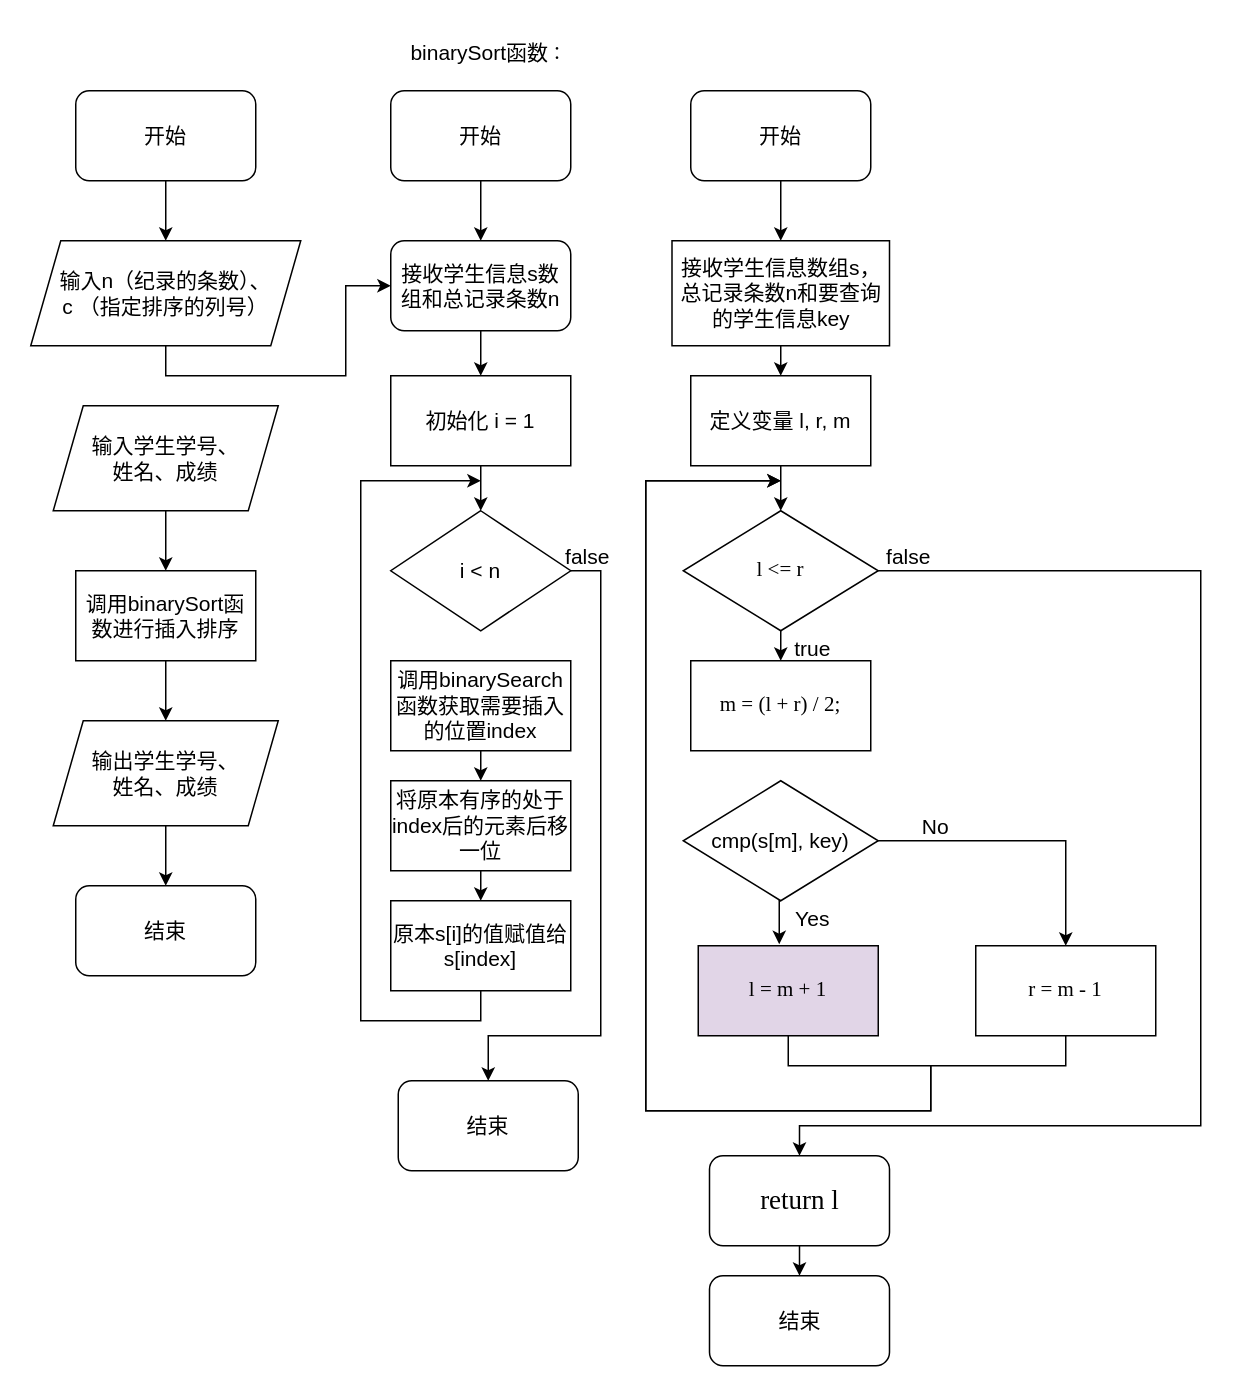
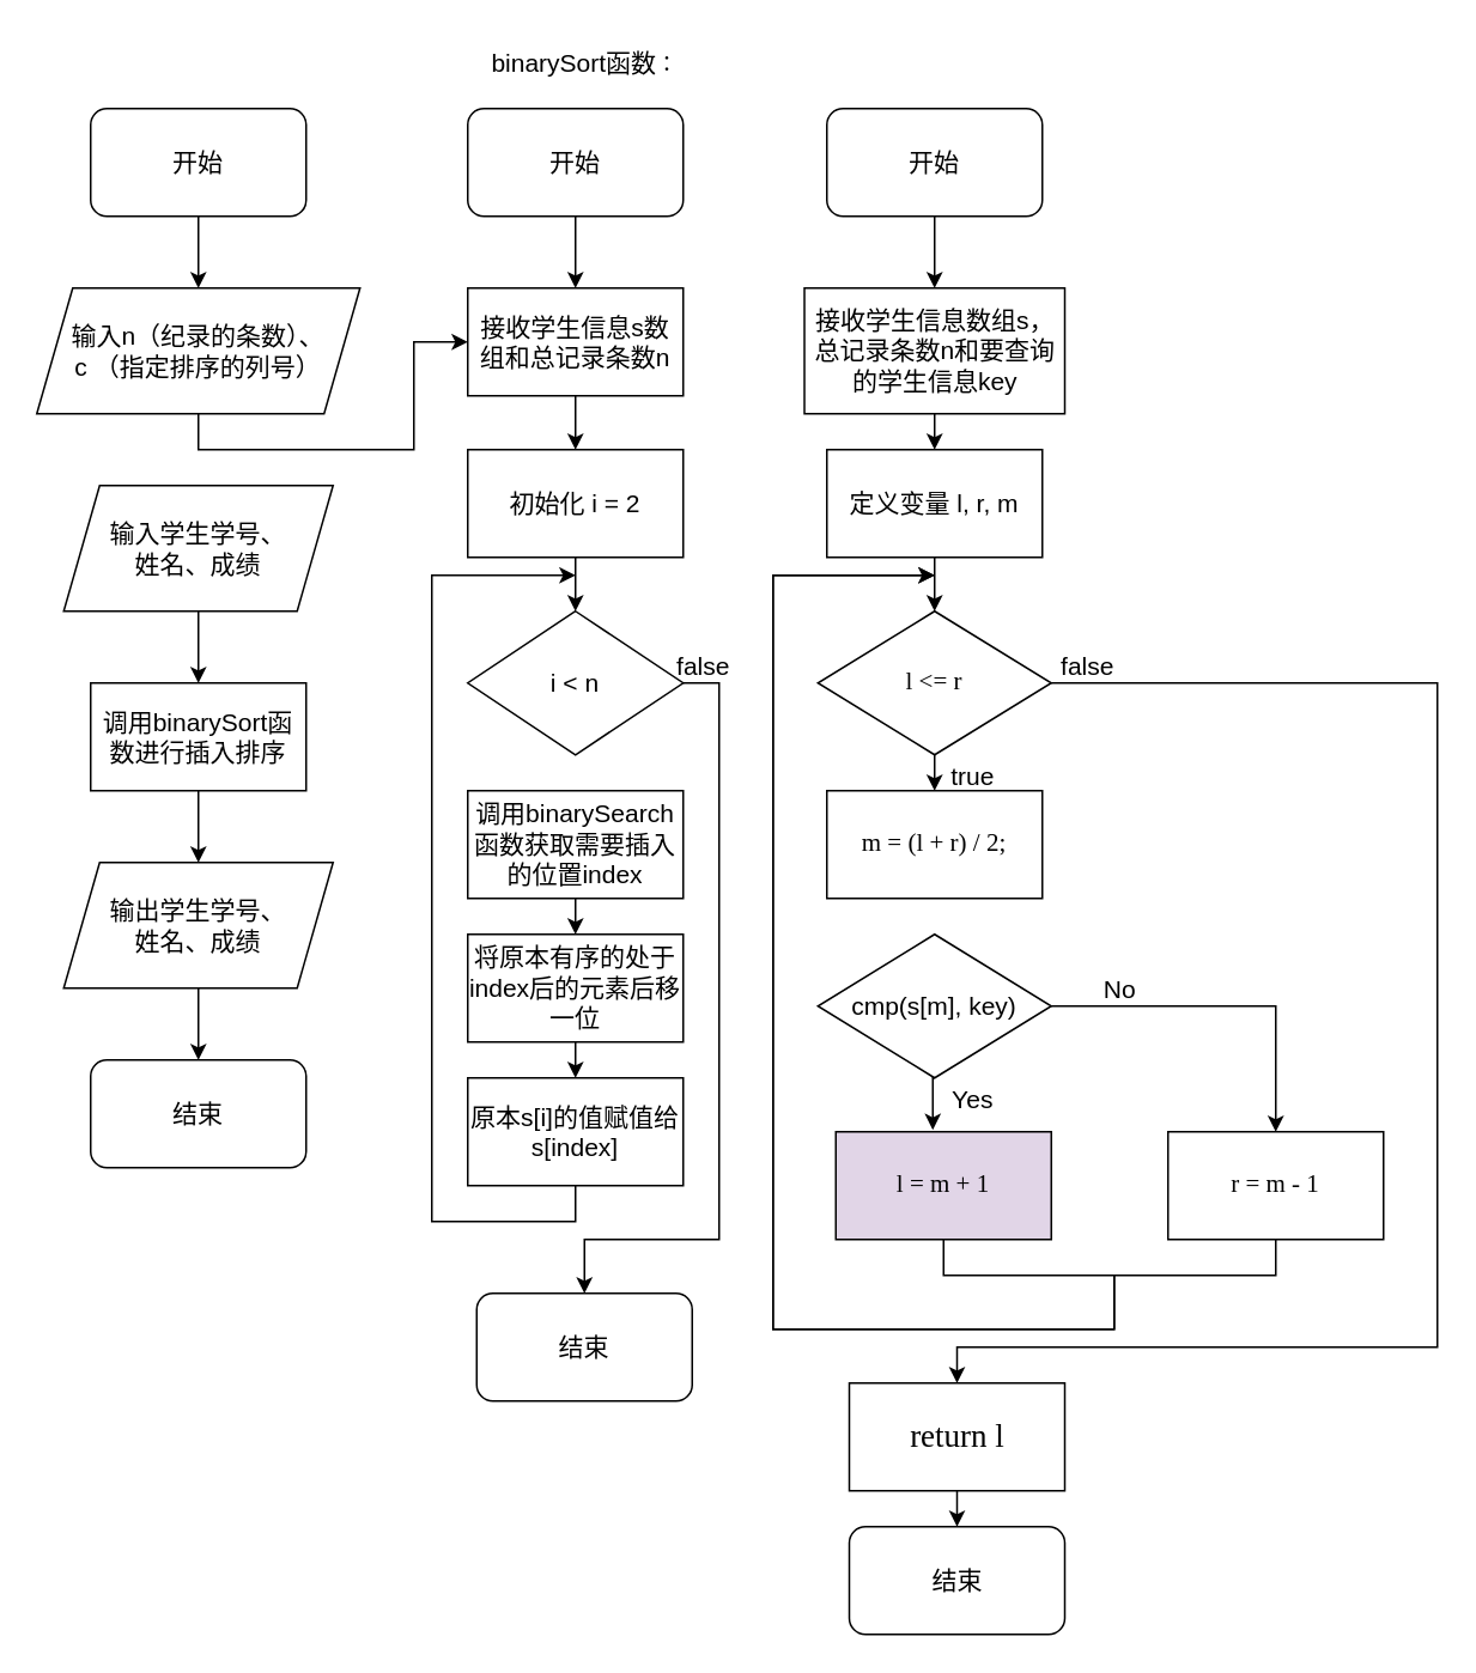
- <mxCell id="22" value="&lt;font style=&quot;font-size: 14px;&quot;&gt;接收学生信息s数组和总记录条数n&lt;/font&gt;" style="whiteSpace=wrap;html=1;rounded=1;" parent="1" vertex="1"><mxGeometry x="260" y="160" width="120" height="60" as="geometry" /></mxCell>
+ <mxCell id="22" value="&lt;font style=&quot;font-size: 14px;&quot;&gt;接收学生信息s数组和总记录条数n&lt;/font&gt;" style="rounded=0;whiteSpace=wrap;html=1;" parent="1" vertex="1"><mxGeometry x="260" y="160" width="120" height="60" as="geometry" /></mxCell>
- <mxCell id="17" value="&lt;font style=&quot;font-size: 14px;&quot;&gt;初始化 i = 1&lt;/font&gt;" style="rounded=0;whiteSpace=wrap;html=1;" parent="1" vertex="1"><mxGeometry x="260" y="250" width="120" height="60" as="geometry" /></mxCell>
+ <mxCell id="17" value="&lt;font style=&quot;font-size: 14px;&quot;&gt;初始化 i = 2&lt;/font&gt;" style="rounded=0;whiteSpace=wrap;html=1;" parent="1" vertex="1"><mxGeometry x="260" y="250" width="120" height="60" as="geometry" /></mxCell>
- <mxCell id="52" value="&lt;font style=&quot;font-size: 18px;&quot; face=&quot;Times New Roman&quot;&gt;return l&lt;/font&gt;" style="whiteSpace=wrap;html=1;rounded=1;" parent="1" vertex="1"><mxGeometry x="472.5" y="770" width="120" height="60" as="geometry" /></mxCell>
+ <mxCell id="52" value="&lt;font style=&quot;font-size: 18px;&quot; face=&quot;Times New Roman&quot;&gt;return l&lt;/font&gt;" style="rounded=0;whiteSpace=wrap;html=1;" parent="1" vertex="1"><mxGeometry x="472.5" y="770" width="120" height="60" as="geometry" /></mxCell>
